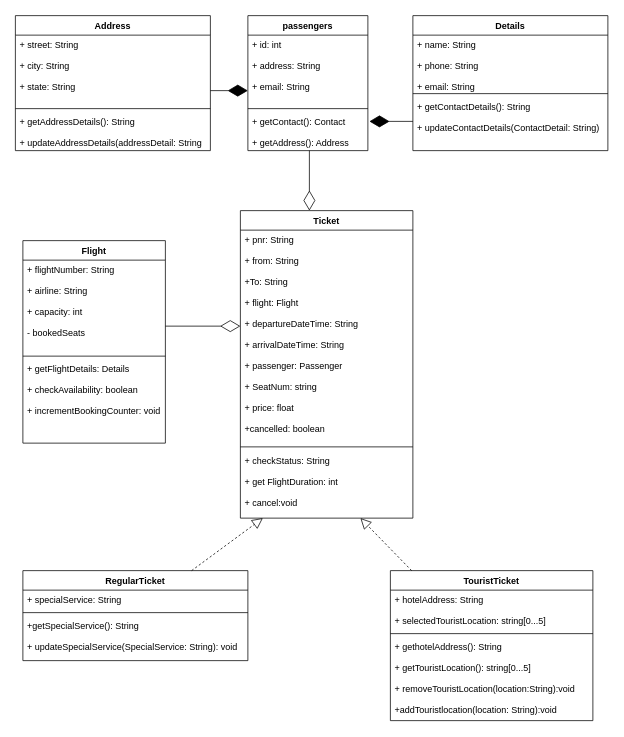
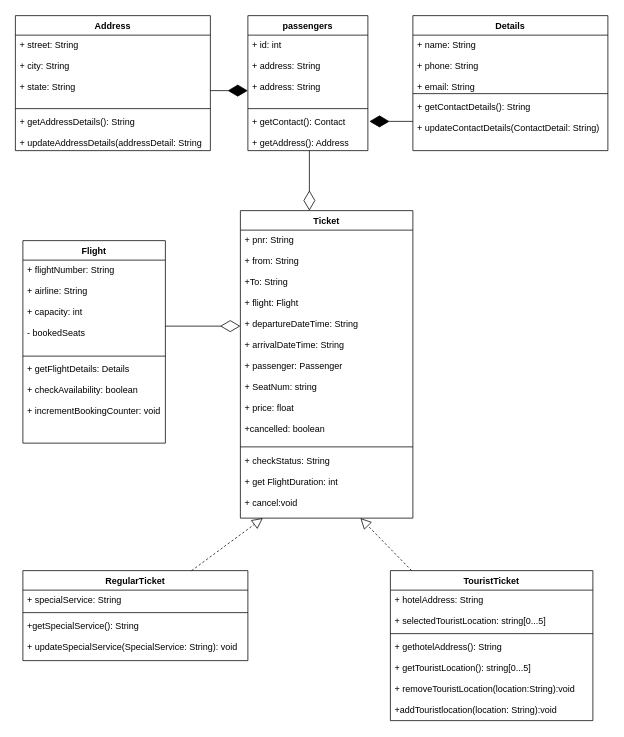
- <mxCell id="23" value="+ id: int&#10;&#10;+ address: String&#10;&#10;+ email: String" style="text;strokeColor=none;fillColor=none;align=left;verticalAlign=top;spacingLeft=4;spacingRight=4;overflow=hidden;rotatable=0;points=[[0,0.5],[1,0.5]];portConstraint=eastwest;" parent="22" vertex="1"><mxGeometry y="26" width="160" height="94" as="geometry" /></mxCell>
+ <mxCell id="23" value="+ id: int&#10;&#10;+ address: String&#10;&#10;+ address: String" style="text;strokeColor=none;fillColor=none;align=left;verticalAlign=top;spacingLeft=4;spacingRight=4;overflow=hidden;rotatable=0;points=[[0,0.5],[1,0.5]];portConstraint=eastwest;" parent="22" vertex="1"><mxGeometry y="26" width="160" height="94" as="geometry" /></mxCell>
